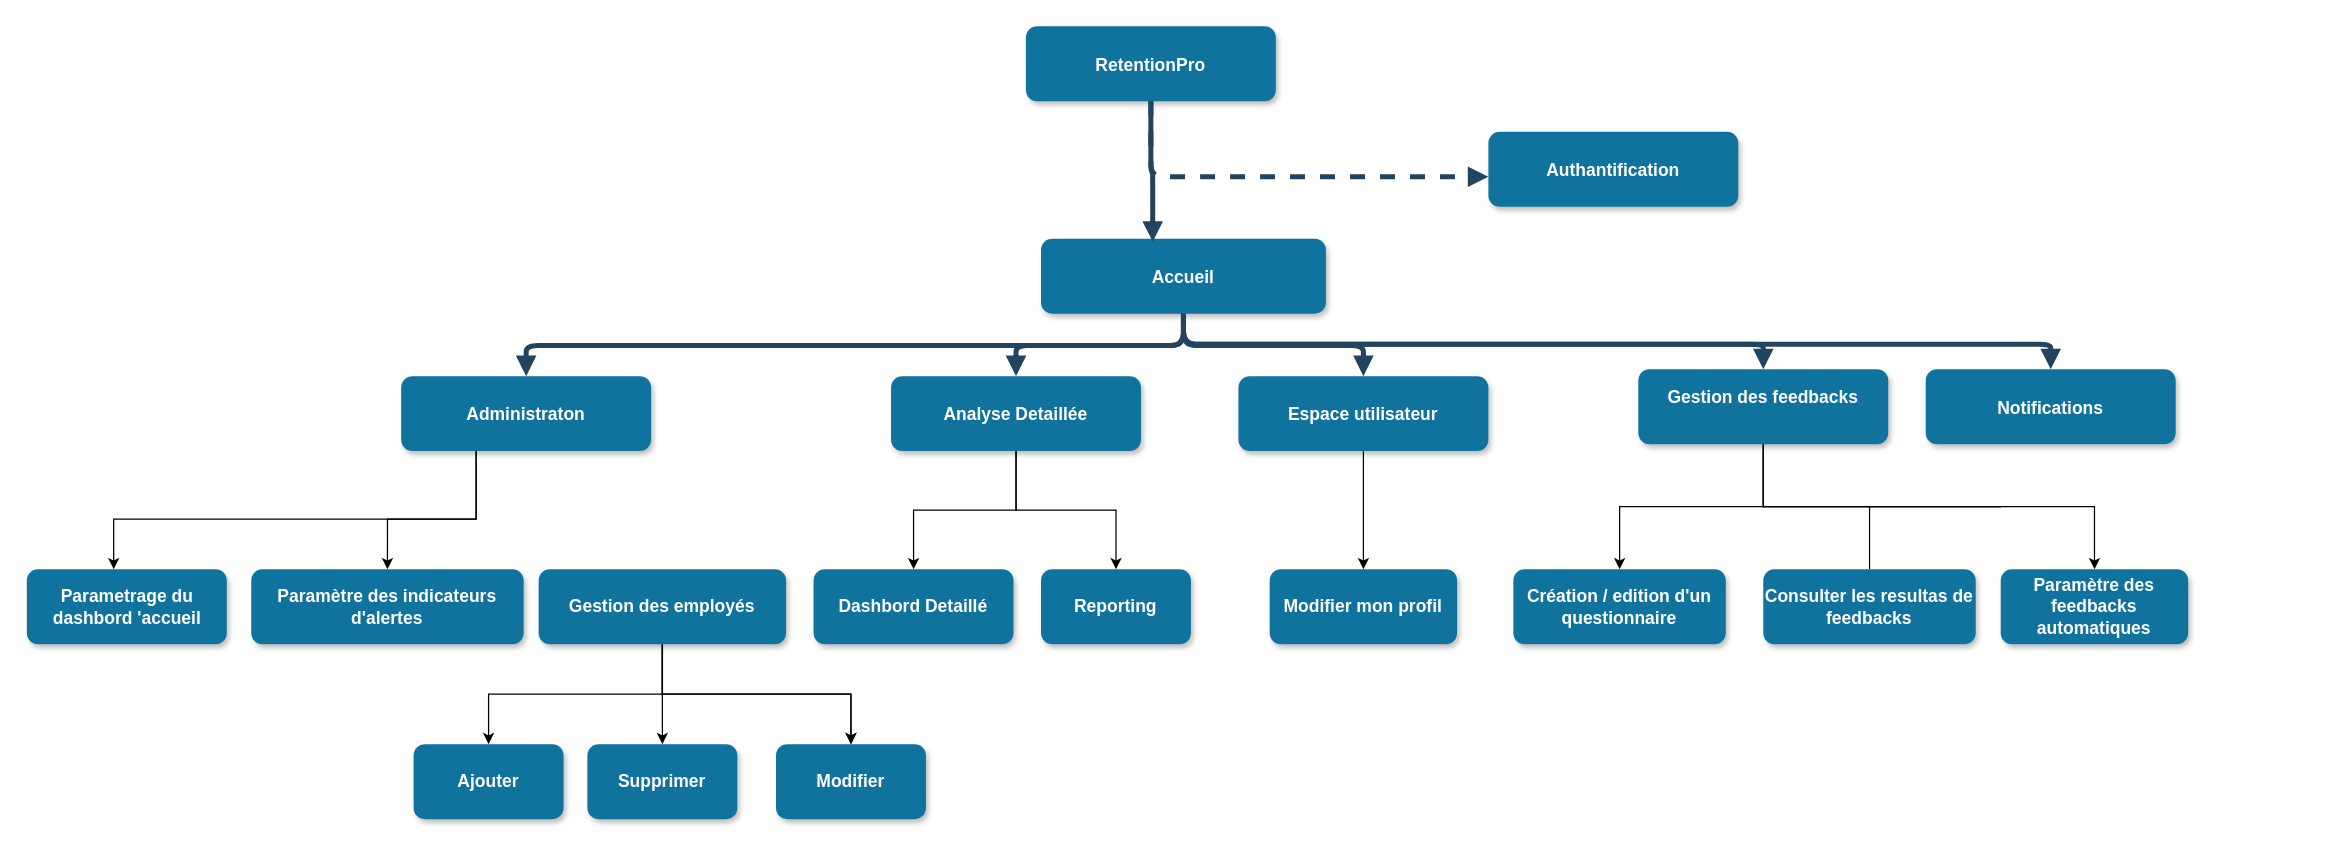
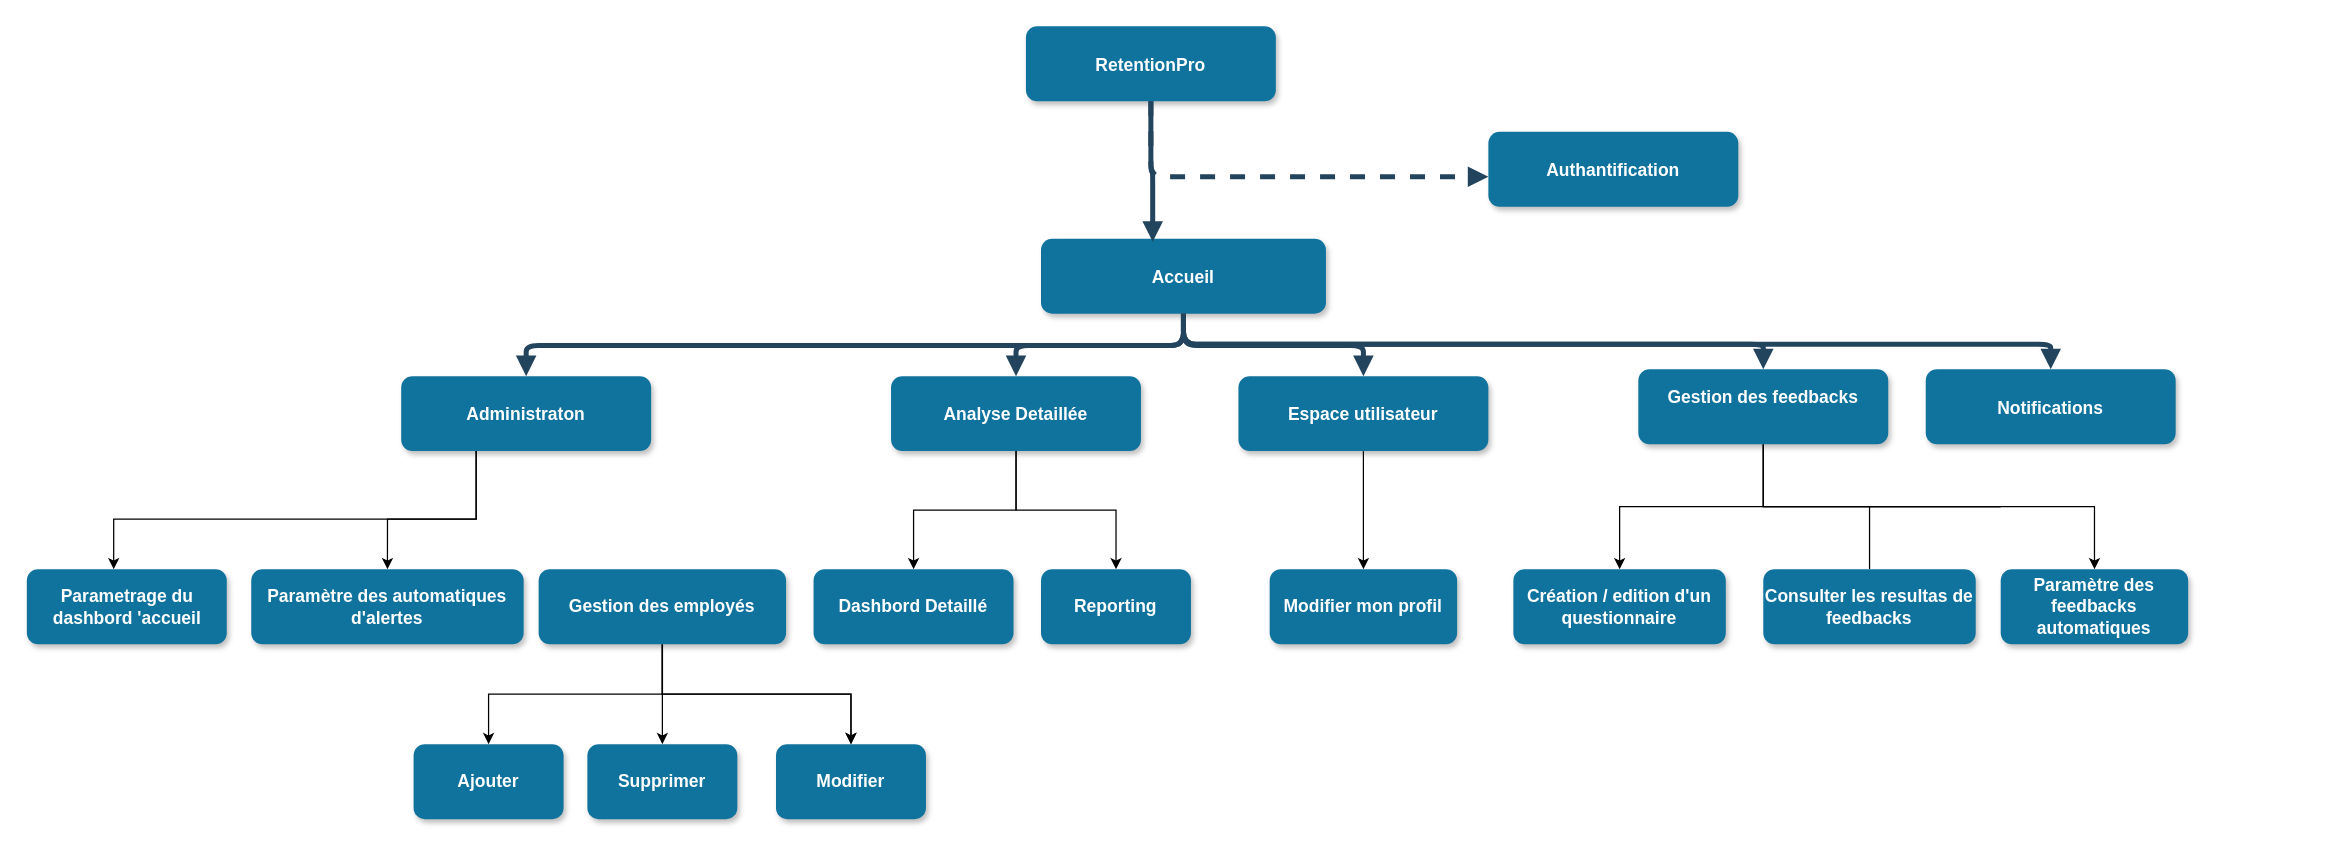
- <mxCell id="29" value="Paramètre des indicateurs d'alertes" style="whiteSpace=wrap;html=1;fontSize=14;fillColor=#10739E;strokeColor=none;fontColor=#FFFFFF;rounded=1;shadow=1;gradientColor=none;fontStyle=1;" vertex="1" parent="1"><mxGeometry x="200.07" y="455" width="218" height="60" as="geometry" /></mxCell>
+ <mxCell id="29" value="Paramètre des automatiques d'alertes" style="whiteSpace=wrap;html=1;fontSize=14;fillColor=#10739E;strokeColor=none;fontColor=#FFFFFF;rounded=1;shadow=1;gradientColor=none;fontStyle=1;" vertex="1" parent="1"><mxGeometry x="200.07" y="455" width="218" height="60" as="geometry" /></mxCell>
